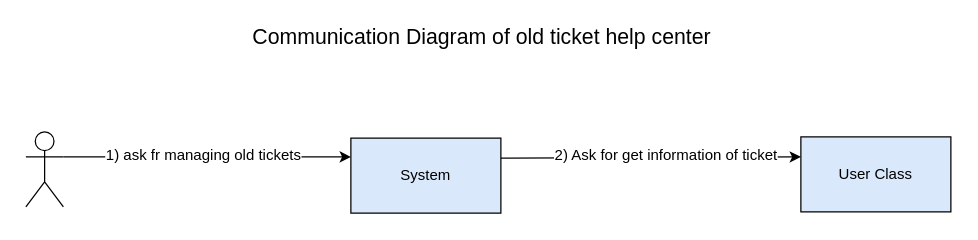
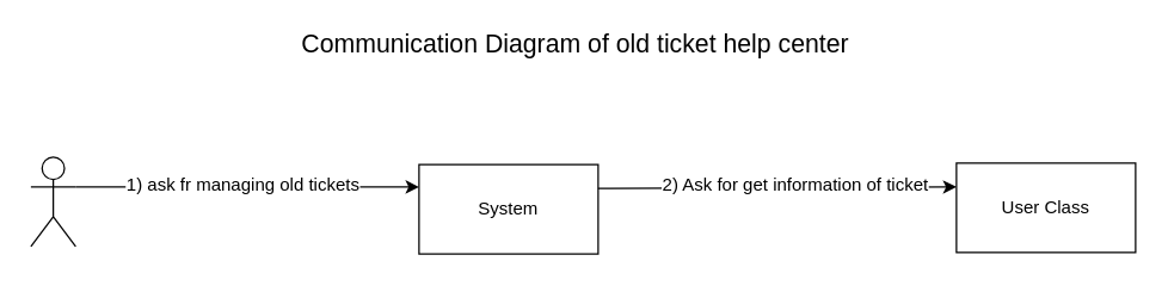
- <mxCell id="4" value="&lt;span&gt;User Class&lt;/span&gt;" style="rounded=0;whiteSpace=wrap;html=1;fillColor=#dae8fc;" vertex="1" parent="1"><mxGeometry x="640" y="109" width="120" height="60" as="geometry" /></mxCell>
+ <mxCell id="4" value="&lt;span&gt;User Class&lt;/span&gt;" style="rounded=0;whiteSpace=wrap;html=1;" vertex="1" parent="1"><mxGeometry x="640" y="109" width="120" height="60" as="geometry" /></mxCell>
- <mxCell id="3" value="System" style="rounded=0;whiteSpace=wrap;html=1;fillColor=#dae8fc;" vertex="1" parent="1"><mxGeometry x="280" y="110" width="120" height="60" as="geometry" /></mxCell>
+ <mxCell id="3" value="System" style="rounded=0;whiteSpace=wrap;html=1;" vertex="1" parent="1"><mxGeometry x="280" y="110" width="120" height="60" as="geometry" /></mxCell>
